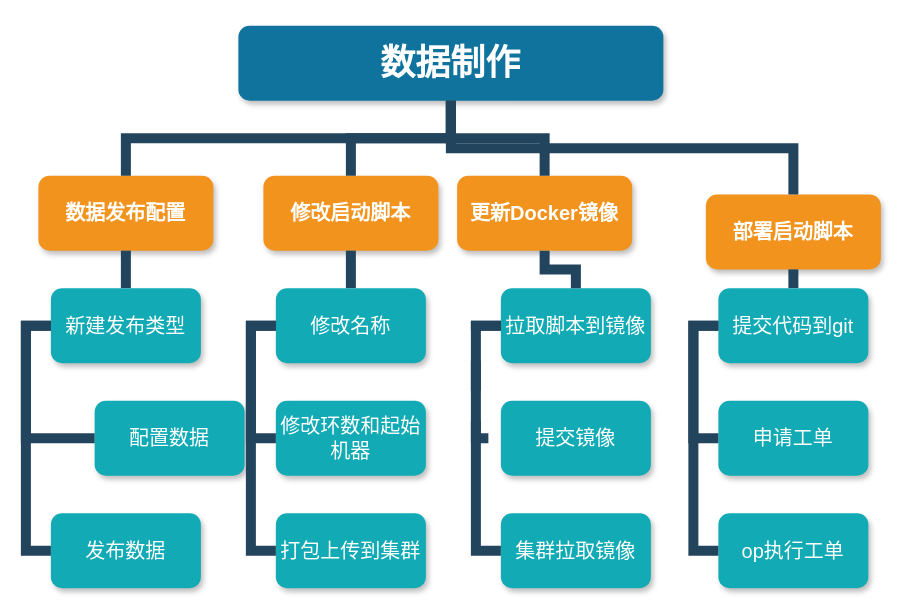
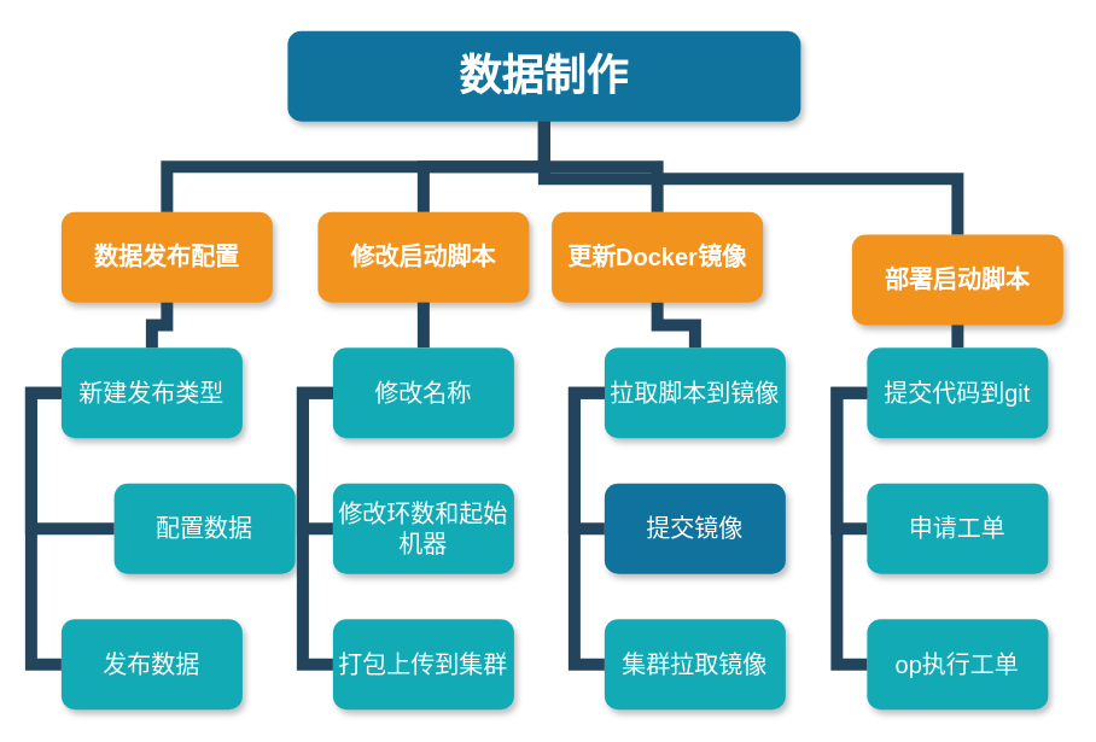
- <mxCell id="3" value="数据发布配置" style="whiteSpace=wrap;rounded=1;fillColor=#F2931E;strokeColor=none;shadow=1;fontColor=#FFFFFF;fontStyle=1;fontSize=16;" parent="1" vertex="1"><mxGeometry x="30" y="140" width="140" height="60" as="geometry" /></mxCell>
+ <mxCell id="3" value="数据发布配置" style="whiteSpace=wrap;rounded=1;fillColor=#F2931E;strokeColor=none;shadow=1;fontColor=#FFFFFF;fontStyle=1;fontSize=16;" parent="1" vertex="1"><mxGeometry x="40" y="140" width="140" height="60" as="geometry" /></mxCell>
- <mxCell id="21" value="" style="edgeStyle=elbowEdgeStyle;elbow=horizontal;rounded=0;fontColor=#000000;endArrow=none;endFill=0;strokeWidth=8;strokeColor=#23445D;fontSize=16;dashed=1;" parent="1" source="18" target="19" edge="1"><mxGeometry width="100" height="100" relative="1" as="geometry"><mxPoint x="380" y="260" as="sourcePoint" /><mxPoint x="390" y="360" as="targetPoint" /><Array as="points"><mxPoint x="380" y="310" /></Array></mxGeometry></mxCell>
+ <mxCell id="21" value="" style="edgeStyle=elbowEdgeStyle;elbow=horizontal;rounded=0;fontColor=#000000;endArrow=none;endFill=0;strokeWidth=8;strokeColor=#23445D;fontSize=16;" parent="1" source="18" target="19" edge="1"><mxGeometry width="100" height="100" relative="1" as="geometry"><mxPoint x="380" y="260" as="sourcePoint" /><mxPoint x="390" y="360" as="targetPoint" /><Array as="points"><mxPoint x="380" y="310" /></Array></mxGeometry></mxCell>
- <mxCell id="19" value="提交镜像" style="whiteSpace=wrap;rounded=1;fillColor=#12AAB5;strokeColor=none;shadow=1;fontColor=#FFFFFF;fontStyle=0;fontSize=16;" parent="1" vertex="1"><mxGeometry x="400" y="320" width="120" height="60" as="geometry" /></mxCell>
+ <mxCell id="19" value="提交镜像" style="whiteSpace=wrap;rounded=1;fillColor=#10739e;strokeColor=none;shadow=1;fontColor=#FFFFFF;fontStyle=0;fontSize=16;" parent="1" vertex="1"><mxGeometry x="400" y="320" width="120" height="60" as="geometry" /></mxCell>
